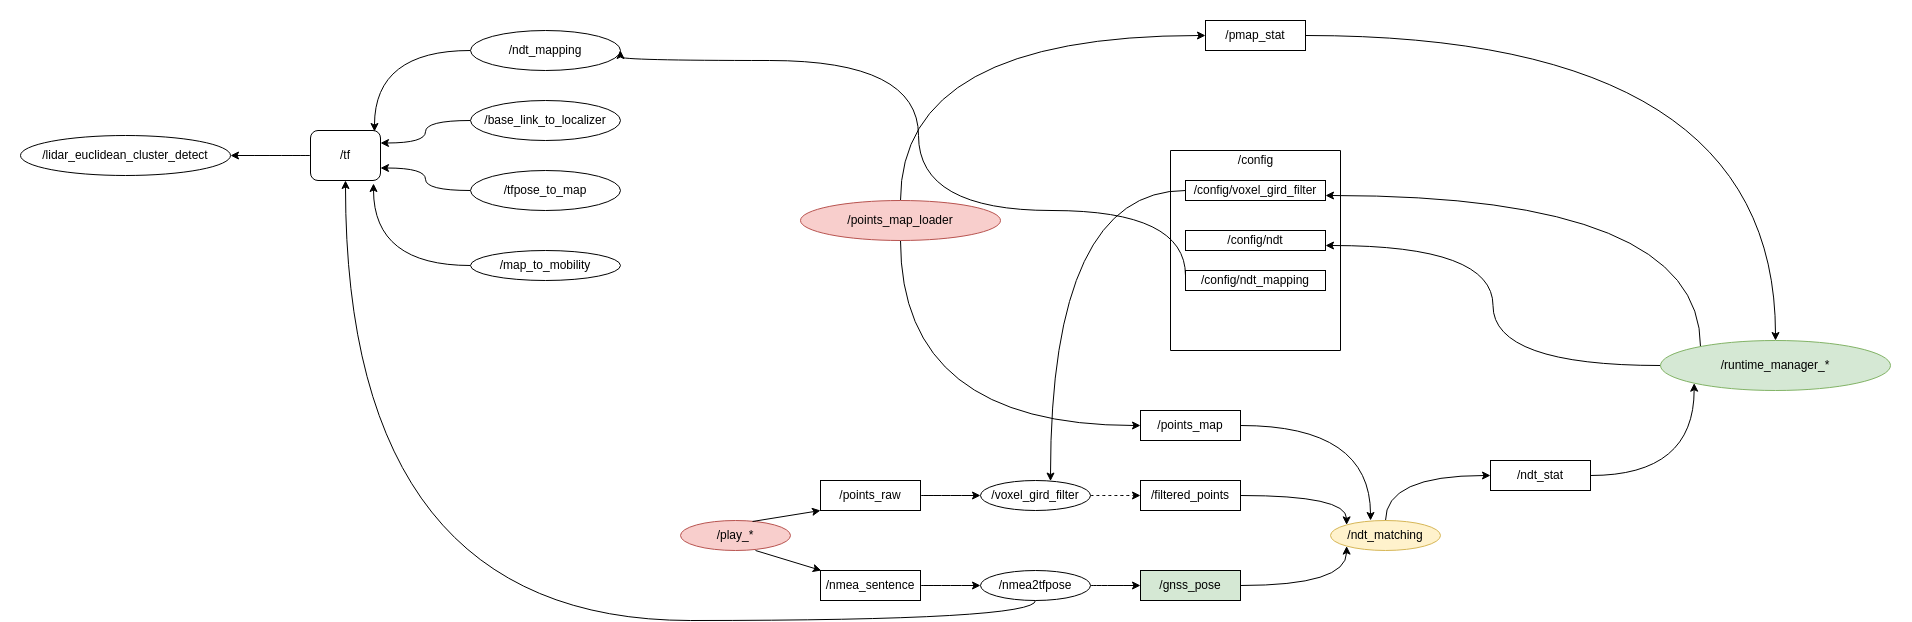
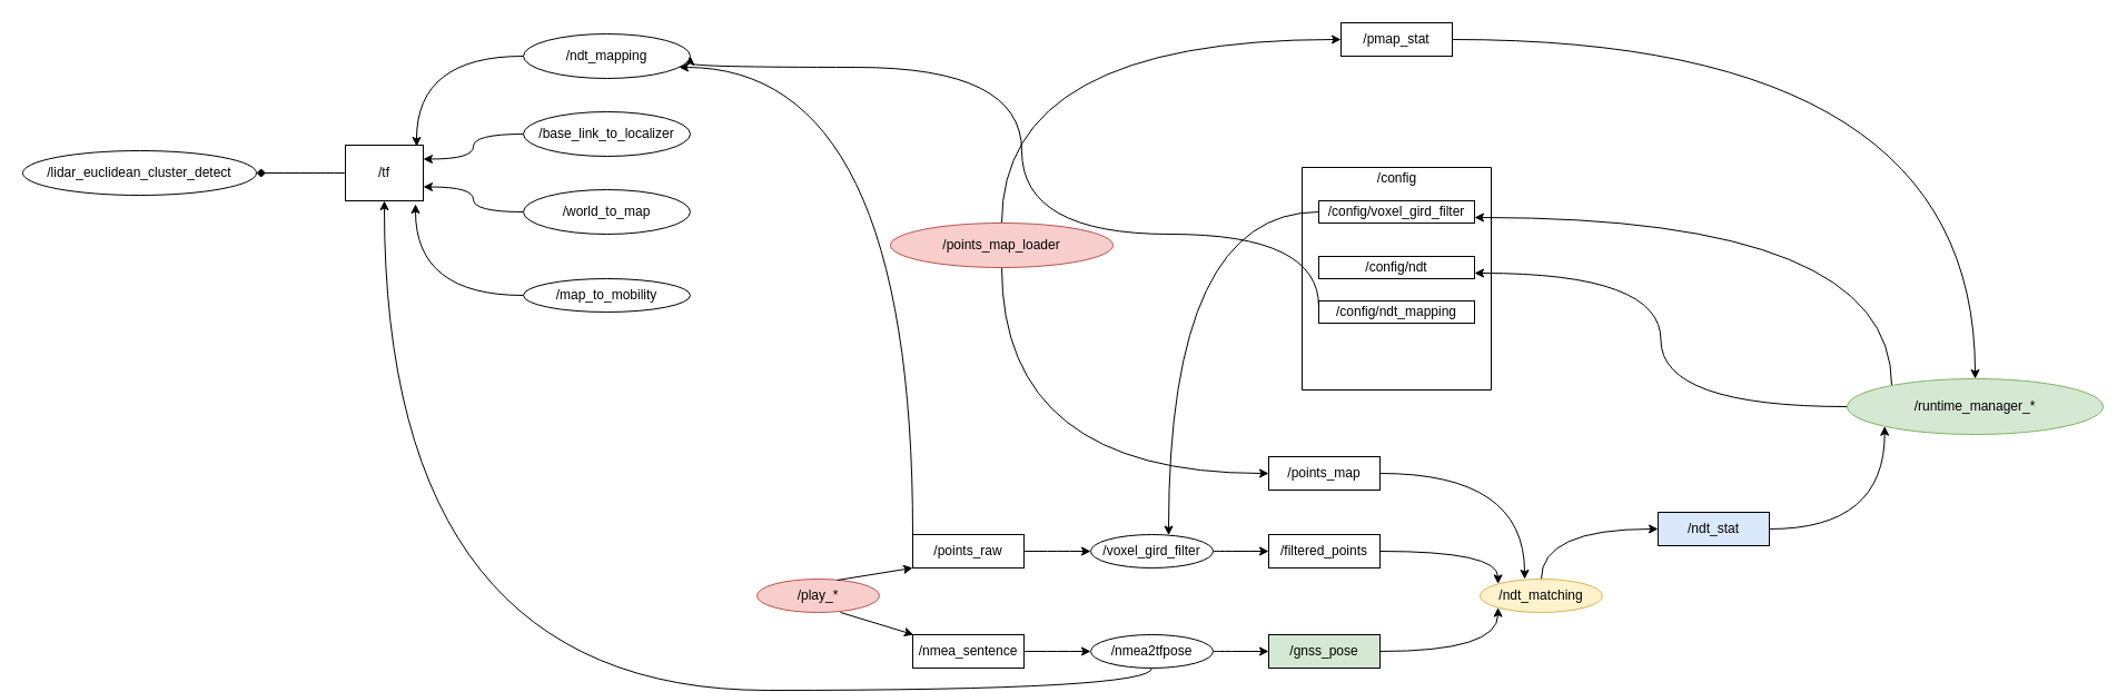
- <mxCell id="39" style="edgeStyle=orthogonalEdgeStyle;curved=1;orthogonalLoop=1;jettySize=auto;html=1;exitX=0;exitY=0.5;exitDx=0;exitDy=0;" edge="1" parent="1" source="40" target="49"><mxGeometry relative="1" as="geometry" /></mxCell>
+ <mxCell id="39" style="edgeStyle=orthogonalEdgeStyle;curved=1;orthogonalLoop=1;jettySize=auto;html=1;exitX=0;exitY=0.5;exitDx=0;exitDy=0;endArrow=diamond;" edge="1" parent="1" source="40" target="49"><mxGeometry relative="1" as="geometry" /></mxCell>
- <mxCell id="40" value="/tf" style="whiteSpace=wrap;html=1;rounded=1;" parent="1" vertex="1"><mxGeometry x="310" y="130" width="70" height="50" as="geometry" /></mxCell>
+ <mxCell id="40" value="/tf" style="rounded=0;whiteSpace=wrap;html=1;" parent="1" vertex="1"><mxGeometry x="310" y="130" width="70" height="50" as="geometry" /></mxCell>
- <mxCell id="44" value="/tfpose_to_map" style="ellipse;whiteSpace=wrap;html=1;" parent="1" vertex="1"><mxGeometry x="470" y="170" width="150" height="40" as="geometry" /></mxCell>
+ <mxCell id="44" value="/world_to_map" style="ellipse;whiteSpace=wrap;html=1;" parent="1" vertex="1"><mxGeometry x="470" y="170" width="150" height="40" as="geometry" /></mxCell>
+ <mxCell id="4" style="edgeStyle=orthogonalEdgeStyle;curved=1;orthogonalLoop=1;jettySize=auto;html=1;exitX=0;exitY=0;exitDx=0;exitDy=0;" edge="1" parent="1" source="5" target="48"><mxGeometry relative="1" as="geometry"><Array as="points"><mxPoint x="820" y="60" /></Array></mxGeometry></mxCell>
- <mxCell id="33" value="/ndt_stat" style="rounded=0;whiteSpace=wrap;html=1;" parent="1" vertex="1"><mxGeometry x="1490" y="460" width="100" height="30" as="geometry" /></mxCell>
+ <mxCell id="33" value="/ndt_stat" style="rounded=0;whiteSpace=wrap;html=1;fillColor=#dae8fc;" parent="1" vertex="1"><mxGeometry x="1490" y="460" width="100" height="30" as="geometry" /></mxCell>
- <mxCell id="10" style="edgeStyle=orthogonalEdgeStyle;curved=1;orthogonalLoop=1;jettySize=auto;html=1;entryX=0;entryY=0.5;entryDx=0;entryDy=0;strokeColor=#000000;dashed=1;" parent="1" source="11" target="16" edge="1"><mxGeometry relative="1" as="geometry" /></mxCell>
+ <mxCell id="10" style="edgeStyle=orthogonalEdgeStyle;curved=1;orthogonalLoop=1;jettySize=auto;html=1;entryX=0;entryY=0.5;entryDx=0;entryDy=0;strokeColor=#000000;" parent="1" source="11" target="16" edge="1"><mxGeometry relative="1" as="geometry" /></mxCell>
